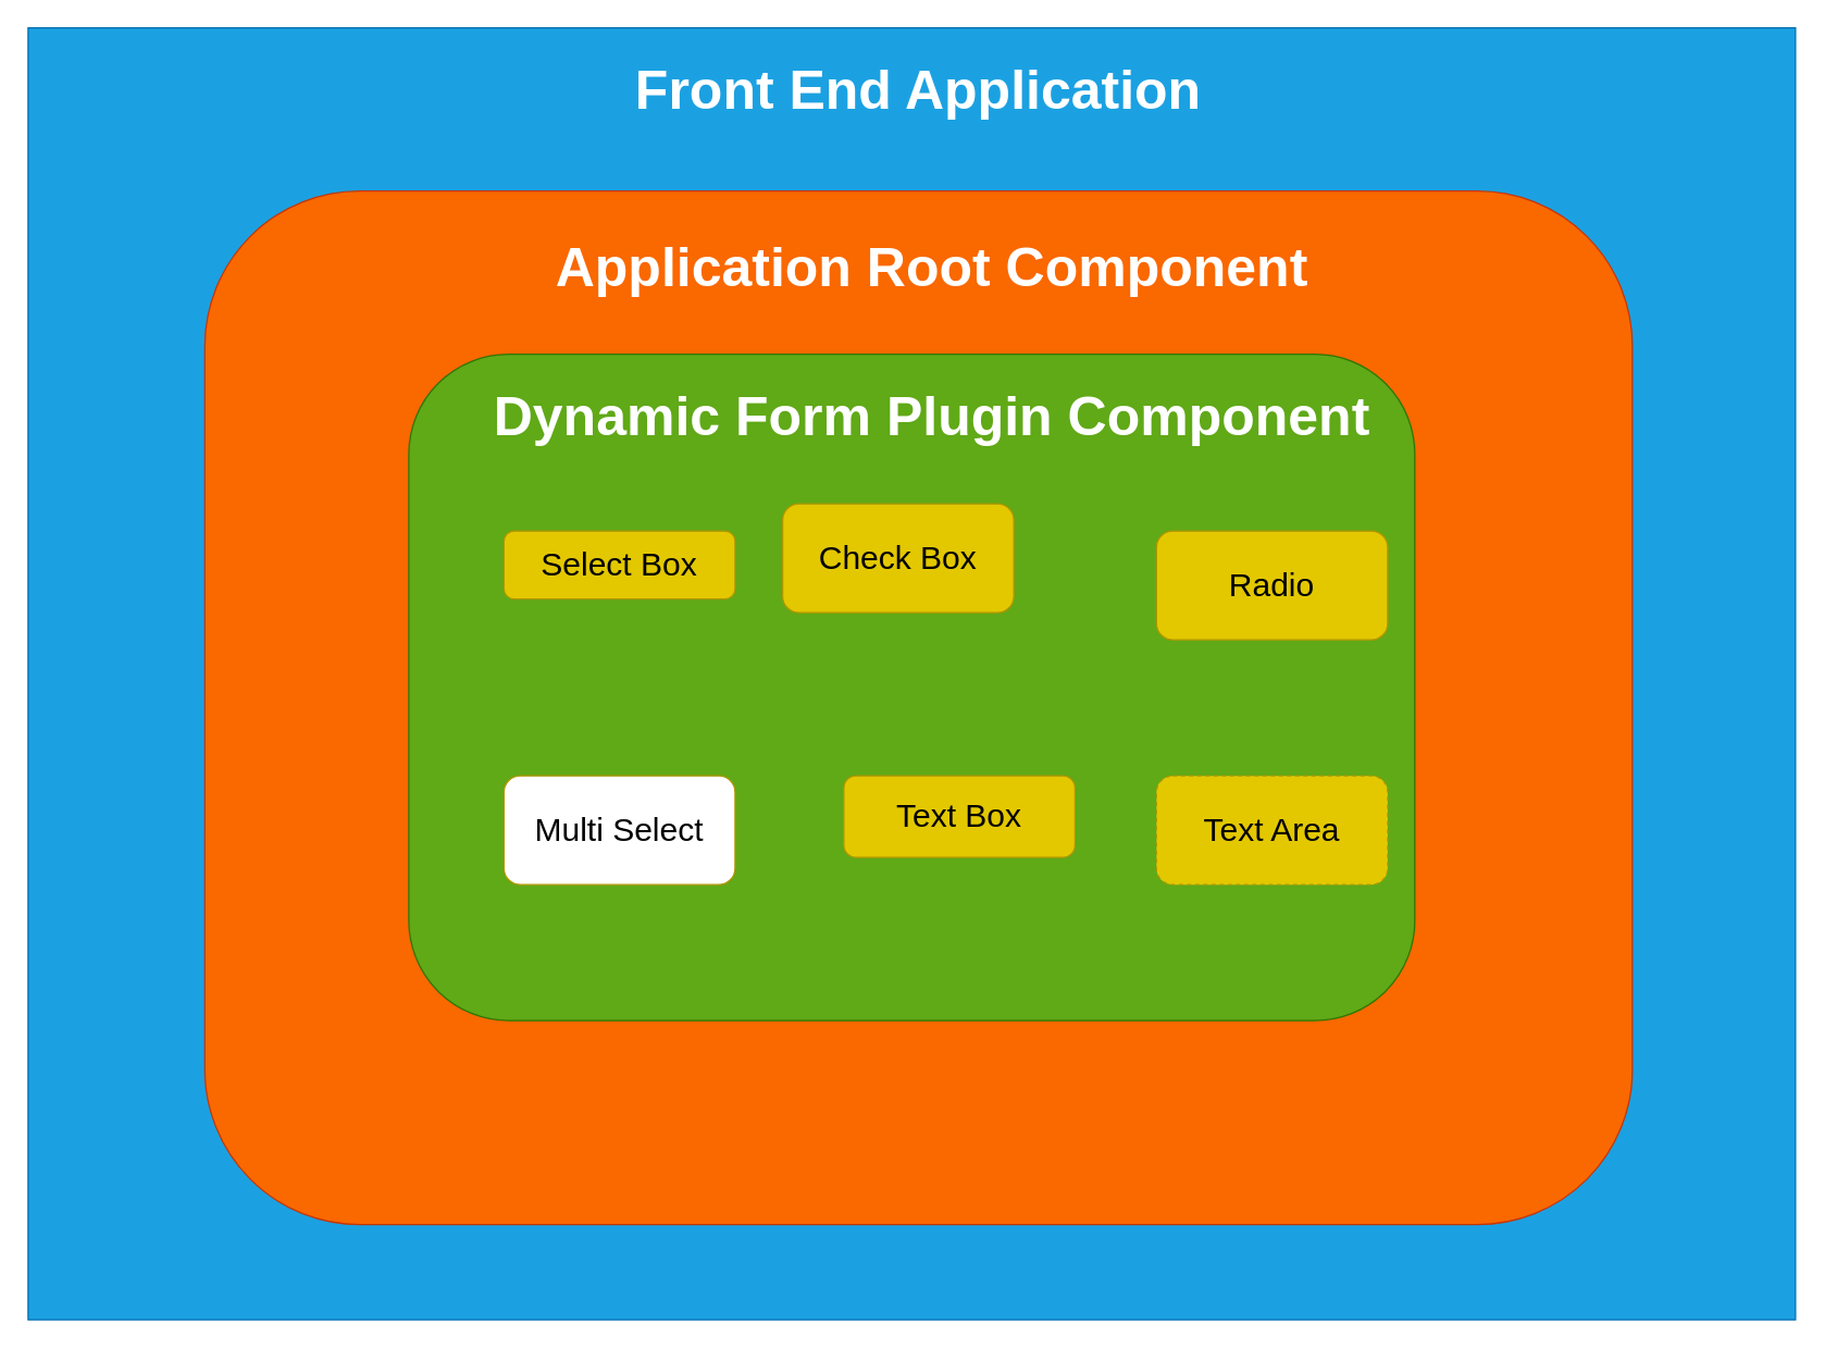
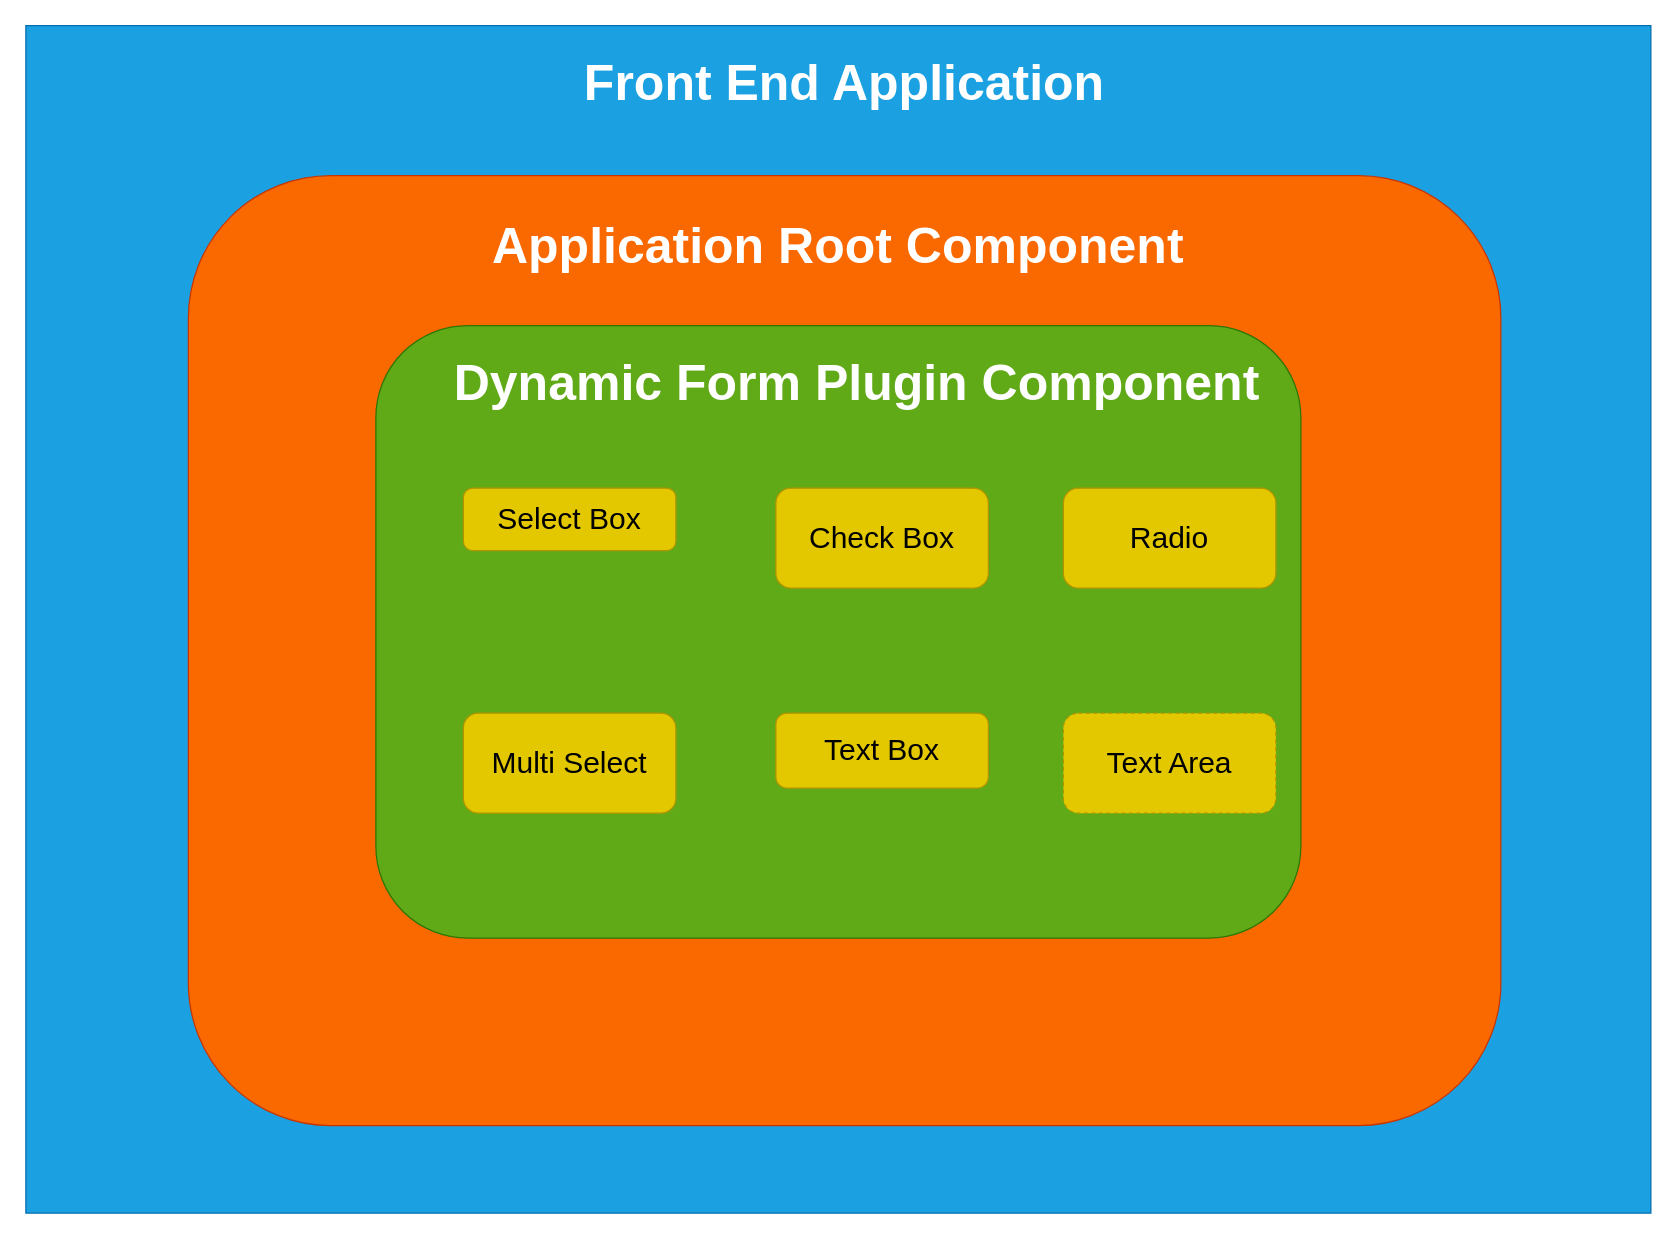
- <mxCell id="7" value="&lt;h1&gt;&lt;font color=&quot;#ffffff&quot; style=&quot;font-size: 40px;&quot;&gt;Application Root Component&lt;/font&gt;&lt;/h1&gt;" style="text;strokeColor=none;align=center;fillColor=none;html=1;verticalAlign=middle;whiteSpace=wrap;rounded=0;" vertex="1" parent="1"><mxGeometry x="190" y="180" width="990" height="30" as="geometry" /></mxCell>
+ <mxCell id="7" value="&lt;h1&gt;&lt;font color=&quot;#ffffff&quot; style=&quot;font-size: 40px;&quot;&gt;Application Root Component&lt;/font&gt;&lt;/h1&gt;" style="text;strokeColor=none;align=center;fillColor=none;html=1;verticalAlign=middle;whiteSpace=wrap;rounded=0;" vertex="1" parent="1"><mxGeometry x="175" y="180" width="990" height="30" as="geometry" /></mxCell>
- <mxCell id="10" value="&lt;font style=&quot;font-size: 24px;&quot;&gt;Check Box&lt;/font&gt;" style="rounded=1;whiteSpace=wrap;html=1;fillColor=#e3c800;fontColor=#000000;strokeColor=#B09500;" vertex="1" parent="1"><mxGeometry x="575" y="370" width="170" height="80" as="geometry" /></mxCell>
+ <mxCell id="10" value="&lt;font style=&quot;font-size: 24px;&quot;&gt;Check Box&lt;/font&gt;" style="rounded=1;whiteSpace=wrap;html=1;fillColor=#e3c800;fontColor=#000000;strokeColor=#B09500;" vertex="1" parent="1"><mxGeometry x="620" y="390" width="170" height="80" as="geometry" /></mxCell>
- <mxCell id="12" value="Multi Select" style="rounded=1;whiteSpace=wrap;html=1;fillColor=#ffffff;fontColor=#000000;strokeColor=#B09500;fontSize=24;" vertex="1" parent="1"><mxGeometry x="370" y="570" width="170" height="80" as="geometry" /></mxCell>
+ <mxCell id="12" value="Multi Select" style="rounded=1;whiteSpace=wrap;html=1;fillColor=#e3c800;fontColor=#000000;strokeColor=#B09500;fontSize=24;" vertex="1" parent="1"><mxGeometry x="370" y="570" width="170" height="80" as="geometry" /></mxCell>
